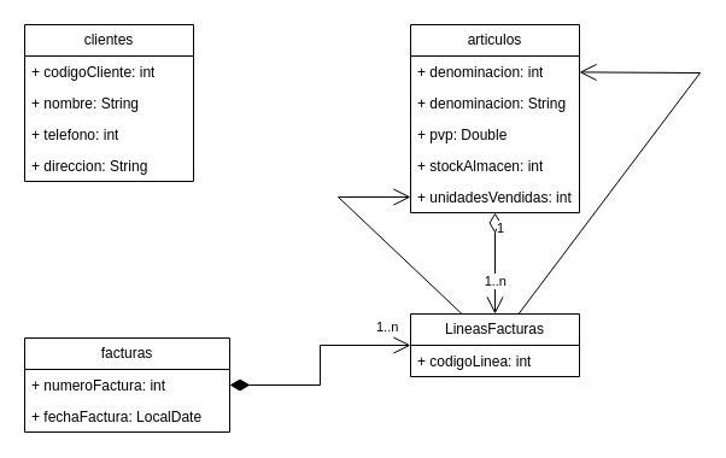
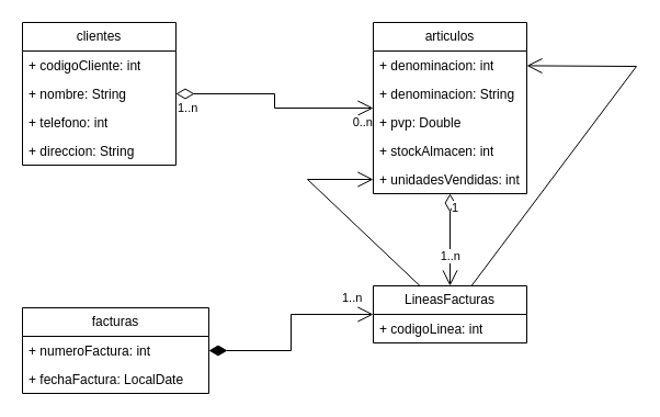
+ <mxCell id="16" value="" style="endArrow=open;html=1;endSize=12;startArrow=diamondThin;startSize=14;startFill=0;edgeStyle=orthogonalEdgeStyle;rounded=0;" edge="1" parent="1" source="11" target="5"><mxGeometry relative="1" as="geometry"><mxPoint x="230" y="250" as="sourcePoint" /><mxPoint x="390" y="250" as="targetPoint" /></mxGeometry></mxCell>
+ <mxCell id="17" value="1..n" style="edgeLabel;resizable=0;html=1;align=left;verticalAlign=top;" connectable="0" vertex="1" parent="16"><mxGeometry x="-1" relative="1" as="geometry" /></mxCell>
+ <mxCell id="18" value="0..n" style="edgeLabel;resizable=0;html=1;align=right;verticalAlign=top;" connectable="0" vertex="1" parent="16"><mxGeometry x="1" relative="1" as="geometry" /></mxCell>
